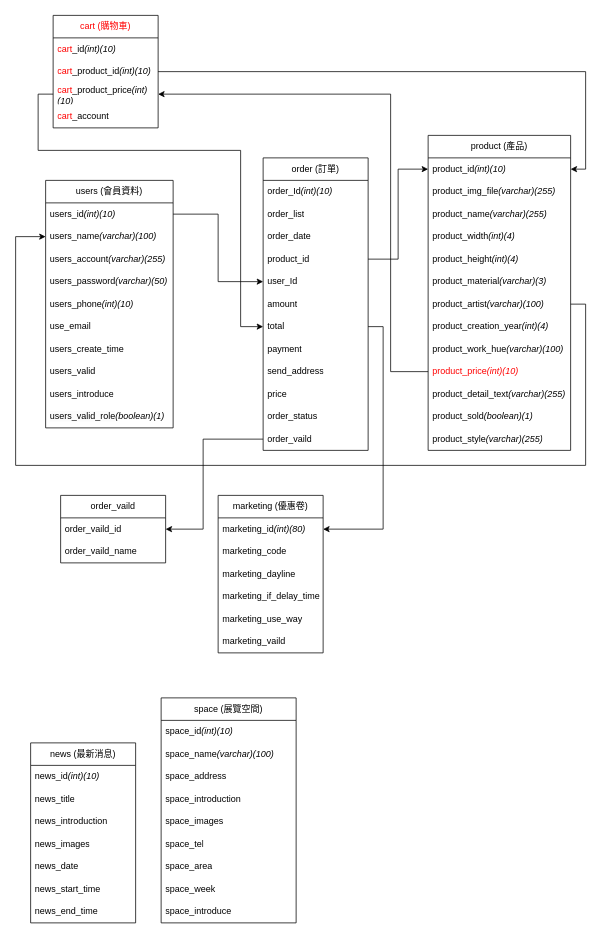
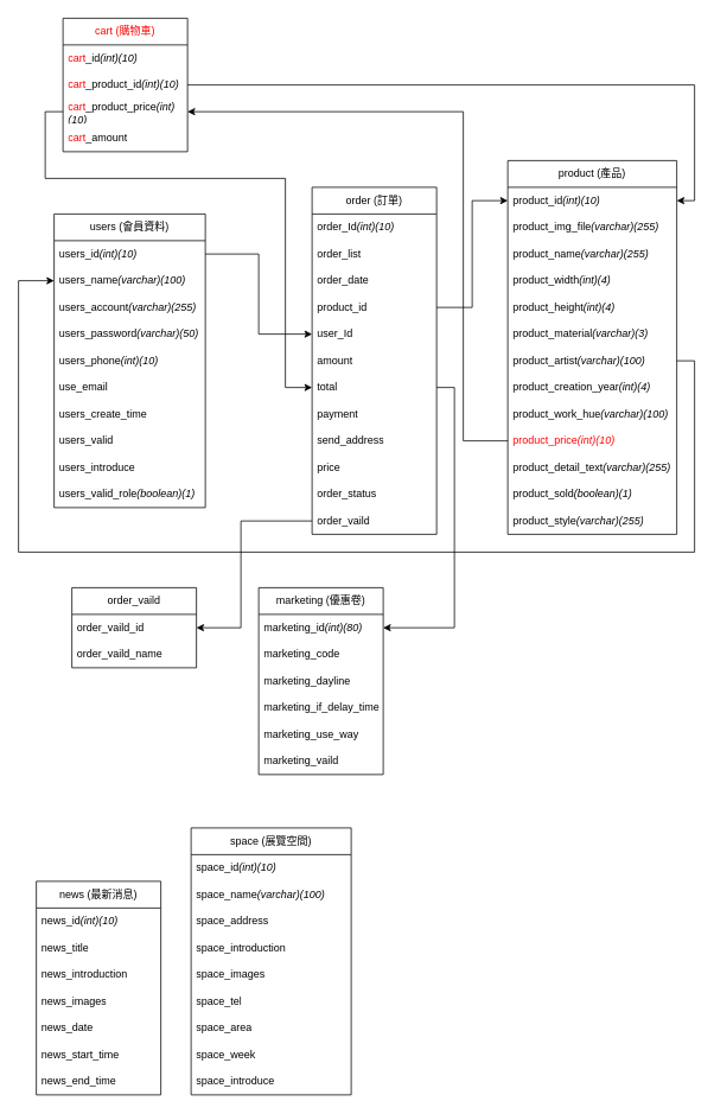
- <mxCell id="51" value="&lt;span style=&quot;border-color: var(--border-color); color: rgb(255, 0, 0); text-align: center;&quot;&gt;cart&lt;/span&gt;&lt;span style=&quot;border-color: var(--border-color); text-align: center;&quot;&gt;_&lt;/span&gt;account" style="text;strokeColor=none;fillColor=none;align=left;verticalAlign=middle;spacingLeft=4;spacingRight=4;overflow=hidden;points=[[0,0.5],[1,0.5]];portConstraint=eastwest;rotatable=0;whiteSpace=wrap;html=1;labelBackgroundColor=none;" parent="47" vertex="1"><mxGeometry y="120" width="140" height="30" as="geometry" /></mxCell>
+ <mxCell id="51" value="&lt;span style=&quot;border-color: var(--border-color); color: rgb(255, 0, 0); text-align: center;&quot;&gt;cart&lt;/span&gt;&lt;span style=&quot;border-color: var(--border-color); text-align: center;&quot;&gt;_&lt;/span&gt;amount" style="text;strokeColor=none;fillColor=none;align=left;verticalAlign=middle;spacingLeft=4;spacingRight=4;overflow=hidden;points=[[0,0.5],[1,0.5]];portConstraint=eastwest;rotatable=0;whiteSpace=wrap;html=1;labelBackgroundColor=none;" parent="47" vertex="1"><mxGeometry y="120" width="140" height="30" as="geometry" /></mxCell>
